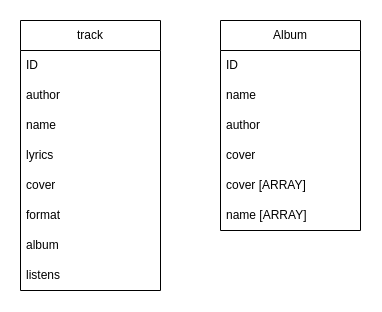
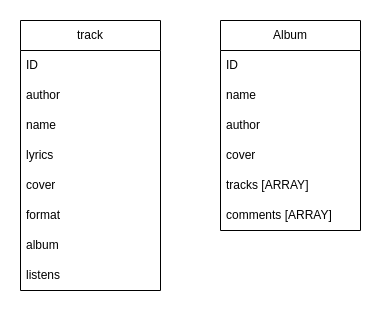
- <mxCell id="16" value="cover [ARRAY]" style="text;strokeColor=none;fillColor=none;align=left;verticalAlign=middle;spacingLeft=4;spacingRight=4;overflow=hidden;points=[[0,0.5],[1,0.5]];portConstraint=eastwest;rotatable=0;whiteSpace=wrap;html=1;" parent="11" vertex="1"><mxGeometry y="150" width="140" height="30" as="geometry" /></mxCell>
+ <mxCell id="16" value="tracks [ARRAY]" style="text;strokeColor=none;fillColor=none;align=left;verticalAlign=middle;spacingLeft=4;spacingRight=4;overflow=hidden;points=[[0,0.5],[1,0.5]];portConstraint=eastwest;rotatable=0;whiteSpace=wrap;html=1;" parent="11" vertex="1"><mxGeometry y="150" width="140" height="30" as="geometry" /></mxCell>
- <mxCell id="17" value="name [ARRAY]" style="text;strokeColor=none;fillColor=none;align=left;verticalAlign=middle;spacingLeft=4;spacingRight=4;overflow=hidden;points=[[0,0.5],[1,0.5]];portConstraint=eastwest;rotatable=0;whiteSpace=wrap;html=1;" parent="11" vertex="1"><mxGeometry y="180" width="140" height="30" as="geometry" /></mxCell>
+ <mxCell id="17" value="comments [ARRAY]" style="text;strokeColor=none;fillColor=none;align=left;verticalAlign=middle;spacingLeft=4;spacingRight=4;overflow=hidden;points=[[0,0.5],[1,0.5]];portConstraint=eastwest;rotatable=0;whiteSpace=wrap;html=1;" parent="11" vertex="1"><mxGeometry y="180" width="140" height="30" as="geometry" /></mxCell>
